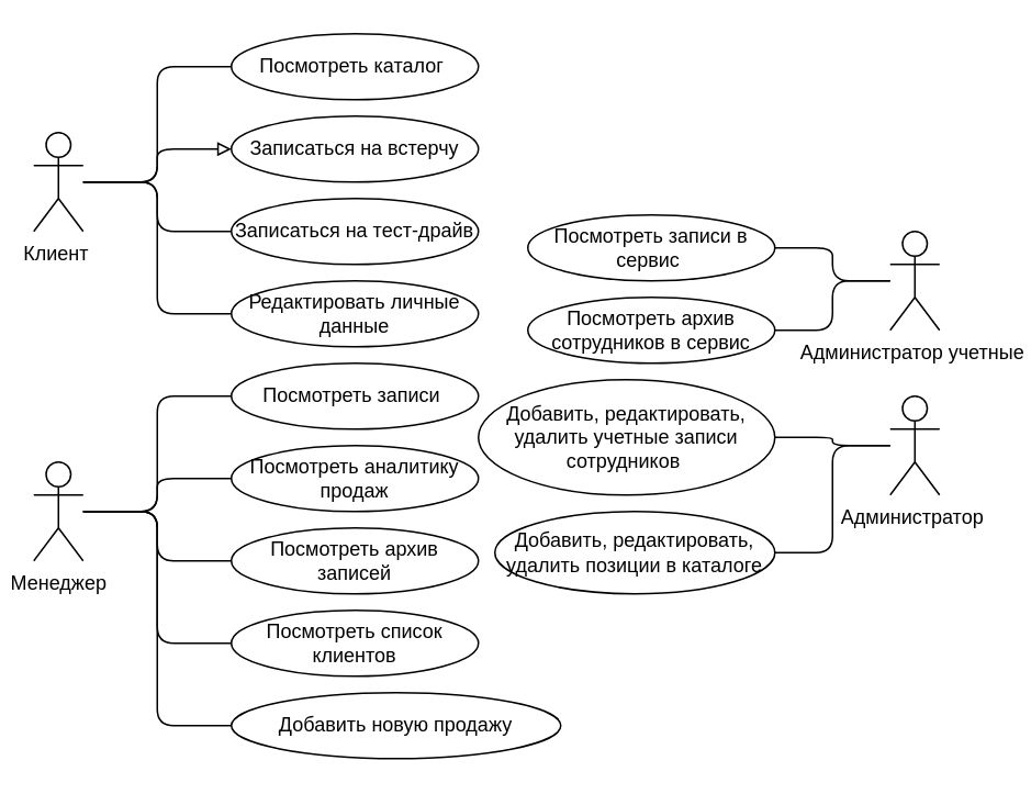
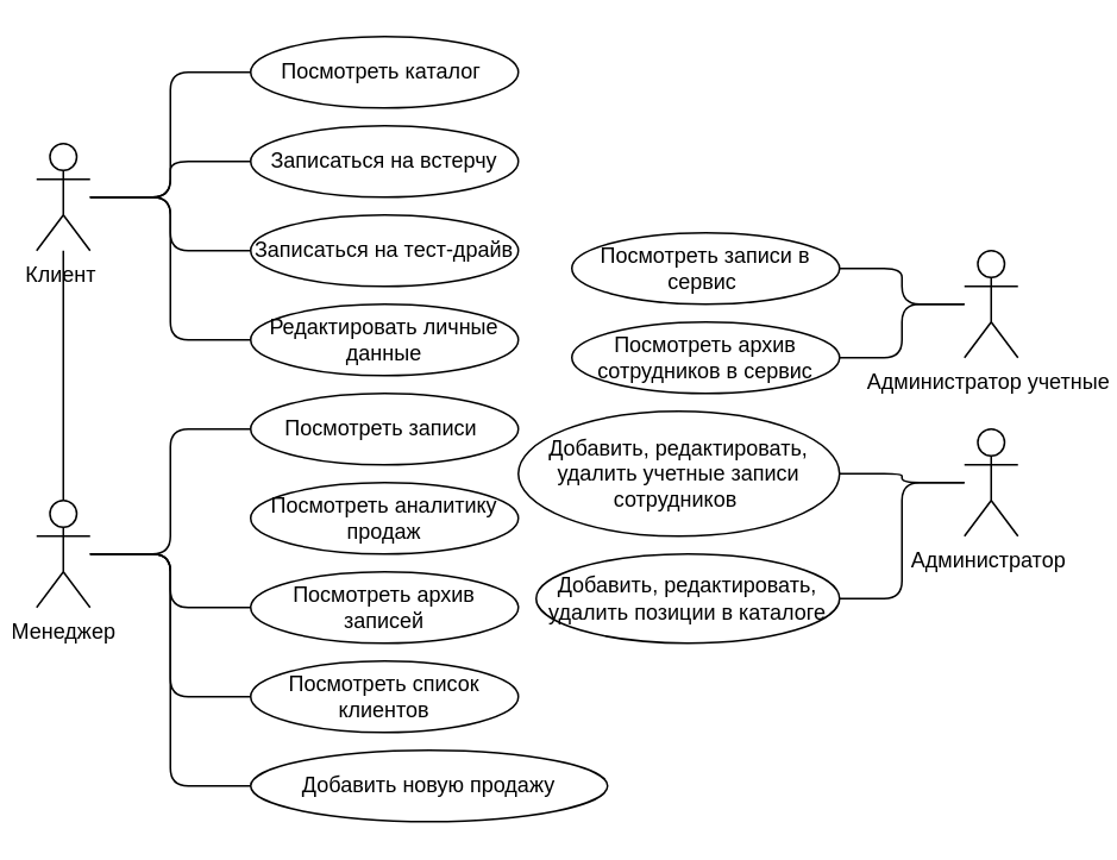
- <mxCell id="3" style="edgeStyle=orthogonalEdgeStyle;rounded=1;orthogonalLoop=1;jettySize=auto;html=1;entryX=0;entryY=0.5;entryDx=0;entryDy=0;curved=0;endArrow=block;endFill=0;" parent="1" source="6" target="8" edge="1"><mxGeometry relative="1" as="geometry" /></mxCell>
+ <mxCell id="3" style="edgeStyle=orthogonalEdgeStyle;rounded=1;orthogonalLoop=1;jettySize=auto;html=1;entryX=0;entryY=0.5;entryDx=0;entryDy=0;curved=0;endArrow=none;endFill=0;" parent="1" source="6" target="8" edge="1"><mxGeometry relative="1" as="geometry" /></mxCell>
- <mxCell id="12" style="edgeStyle=orthogonalEdgeStyle;rounded=1;orthogonalLoop=1;jettySize=auto;html=1;entryX=0;entryY=0.5;entryDx=0;entryDy=0;curved=0;endArrow=none;endFill=0;" parent="1" source="16" target="18" edge="1"><mxGeometry relative="1" as="geometry" /></mxCell>
+ <mxCell id="12" style="edgeStyle=orthogonalEdgeStyle;rounded=1;orthogonalLoop=1;jettySize=auto;html=1;curved=0;endArrow=none;endFill=0;" parent="1" source="16" target="6" edge="1"><mxGeometry relative="1" as="geometry" /></mxCell>
